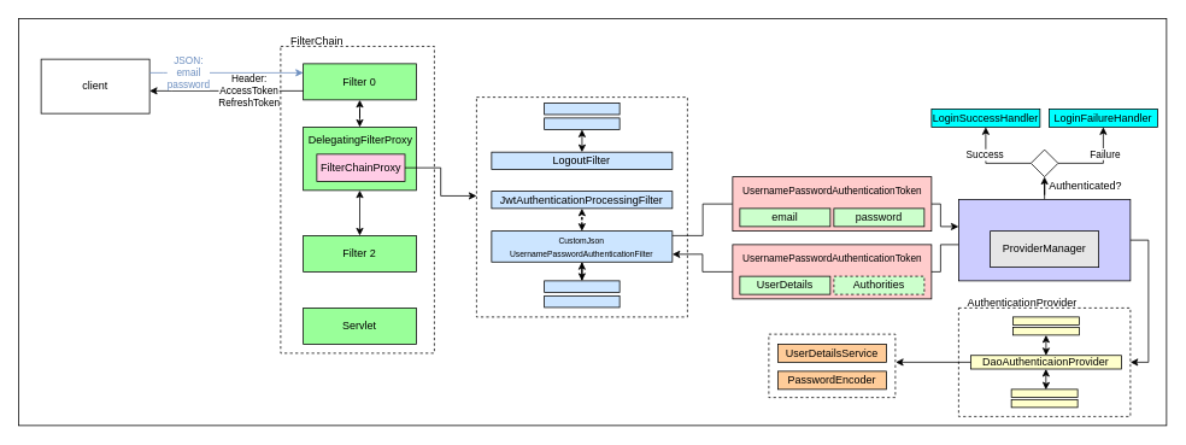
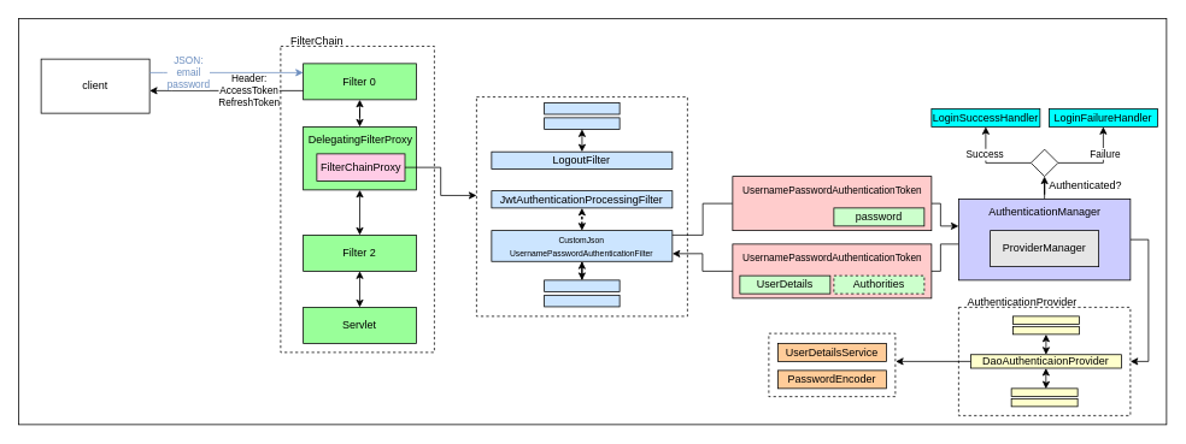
+ <mxCell id="69" value="AuthenticationManager" style="text;html=1;align=center;verticalAlign=middle;resizable=0;points=[];autosize=1;strokeColor=none;fillColor=none;container=0;" parent="1" vertex="1"><mxGeometry x="1080" y="220" width="150" height="30" as="geometry" /></mxCell>
- <mxCell id="57" value="email" style="rounded=0;whiteSpace=wrap;html=1;container=0;fillColor=#CCFFCC;" parent="53" vertex="1"><mxGeometry x="8" y="35" width="100" height="20" as="geometry" /></mxCell>
+ <mxCell id="9" style="edgeStyle=orthogonalEdgeStyle;rounded=0;orthogonalLoop=1;jettySize=auto;html=1;startArrow=classic;startFill=1;" parent="3" source="10" target="11" edge="1"><mxGeometry relative="1" as="geometry" /></mxCell>
